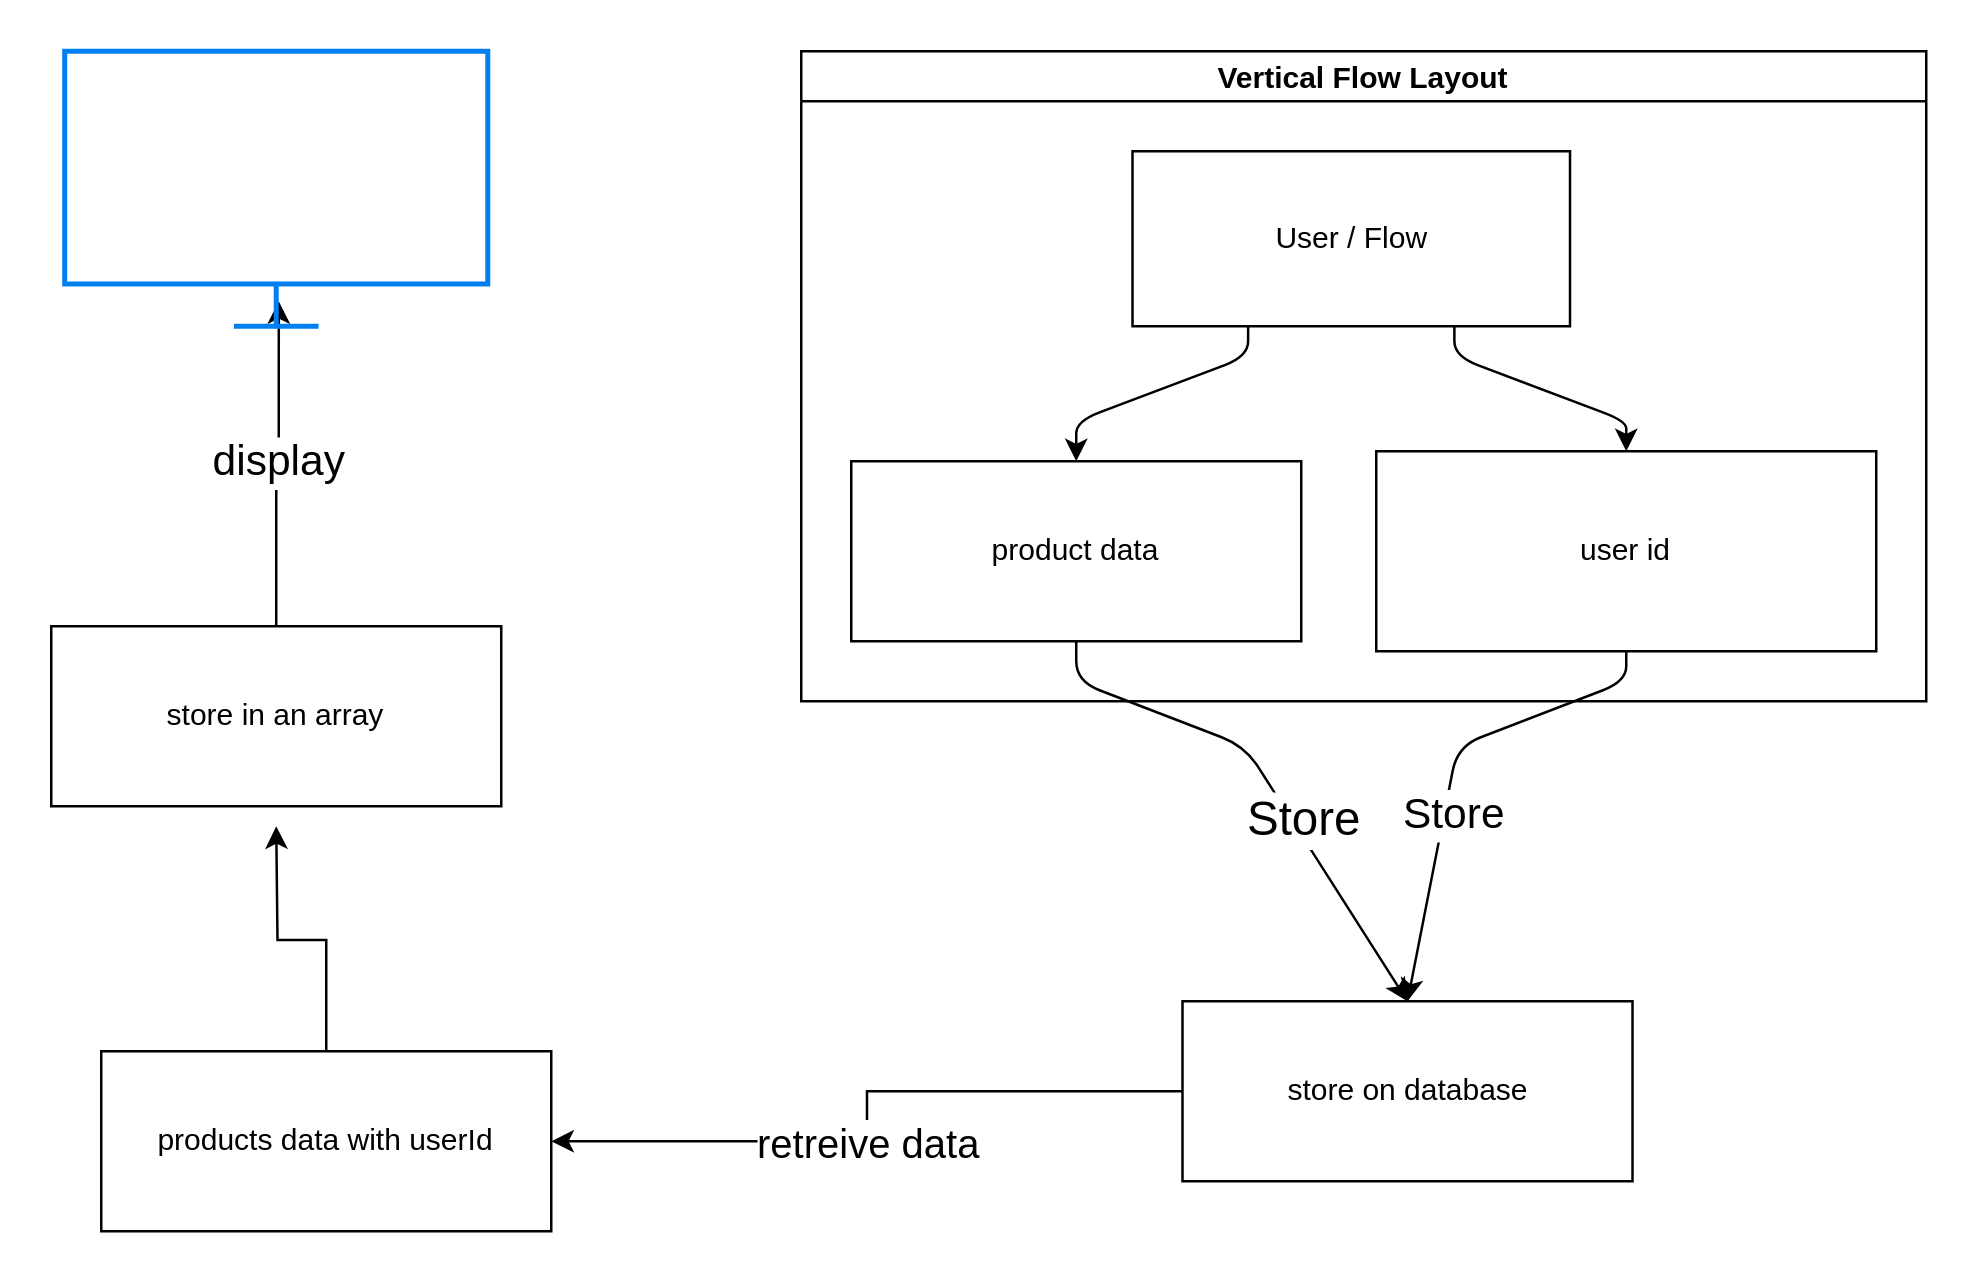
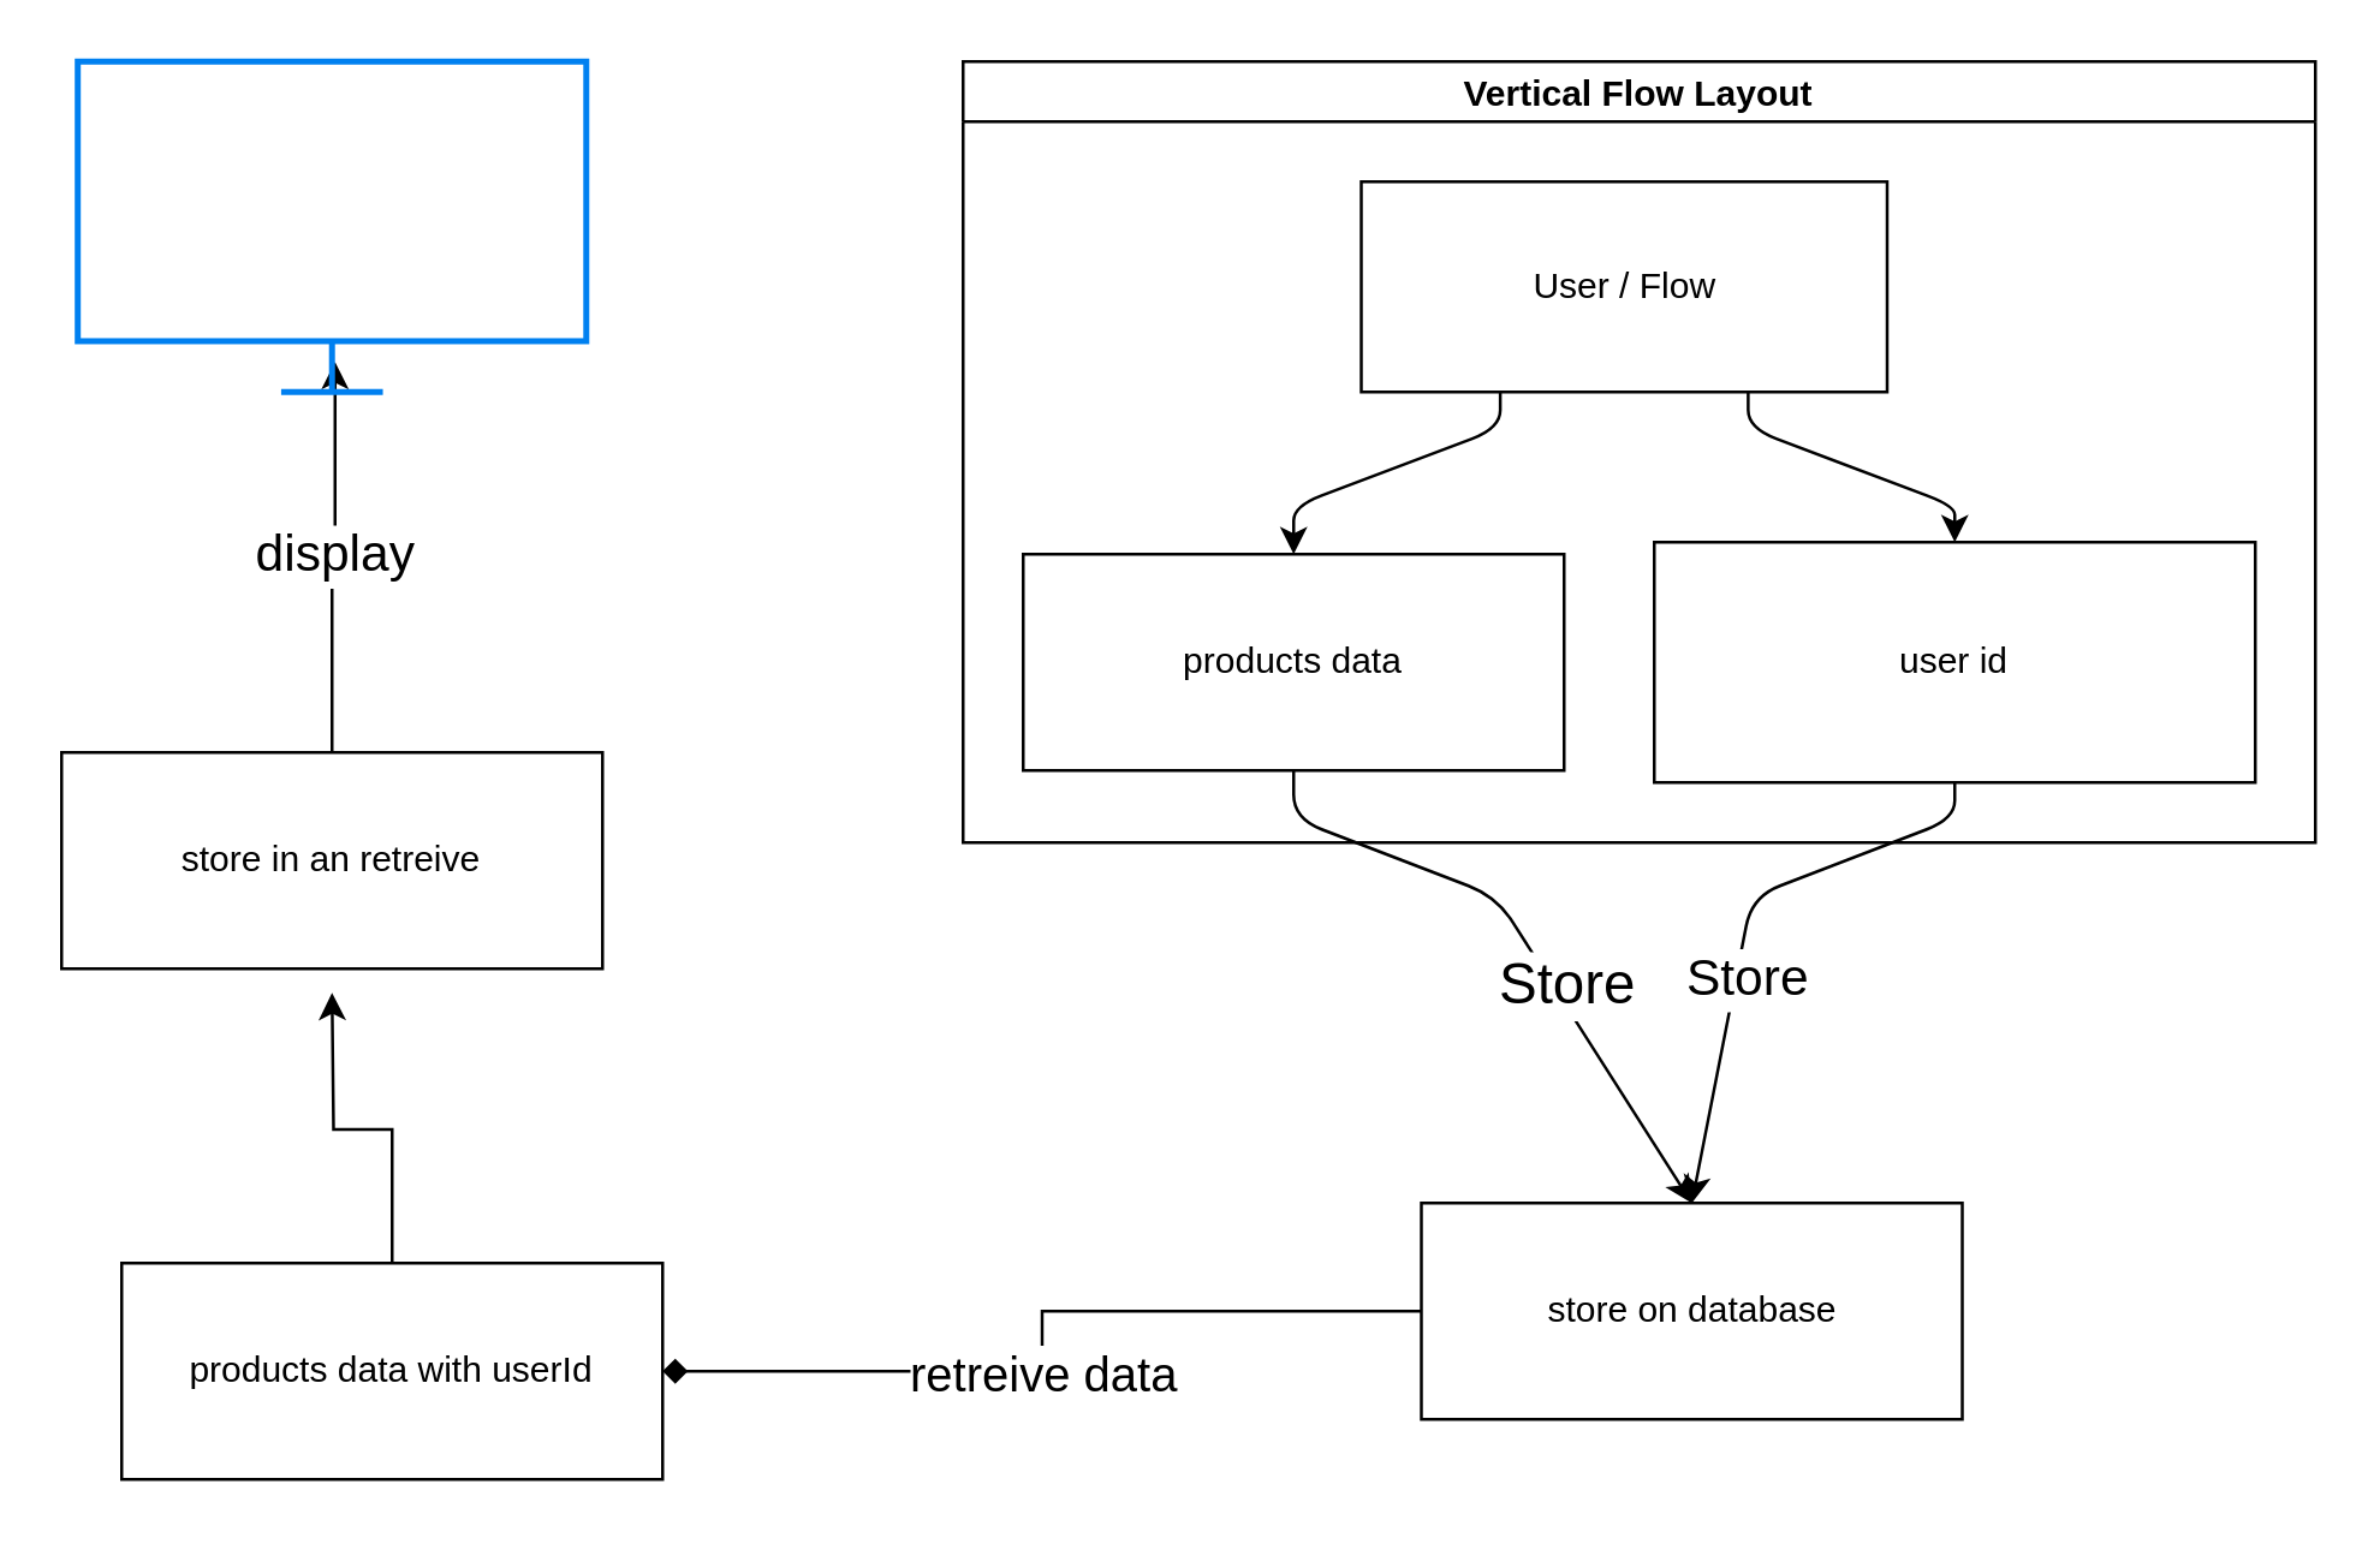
- <mxCell id="4" value="product data" style="whiteSpace=wrap;html=1;" vertex="1" parent="2"><mxGeometry x="20" y="164" width="180" height="72" as="geometry" /></mxCell>
+ <mxCell id="4" value="products data" style="whiteSpace=wrap;html=1;" vertex="1" parent="2"><mxGeometry x="20" y="164" width="180" height="72" as="geometry" /></mxCell>
- <mxCell id="19" value="store in an array" style="whiteSpace=wrap;html=1;" vertex="1" parent="1"><mxGeometry x="20" y="250" width="180" height="72" as="geometry" /></mxCell>
+ <mxCell id="19" value="store in an retreive" style="whiteSpace=wrap;html=1;" vertex="1" parent="1"><mxGeometry x="20" y="250" width="180" height="72" as="geometry" /></mxCell>
- <mxCell id="8" style="edgeStyle=orthogonalEdgeStyle;rounded=0;orthogonalLoop=1;jettySize=auto;html=1;entryX=1;entryY=0.5;entryDx=0;entryDy=0;" edge="1" parent="1" source="10" target="16"><mxGeometry relative="1" as="geometry" /></mxCell>
+ <mxCell id="8" style="edgeStyle=orthogonalEdgeStyle;rounded=0;orthogonalLoop=1;jettySize=auto;html=1;entryX=1;entryY=0.5;entryDx=0;entryDy=0;endArrow=diamond;" edge="1" parent="1" source="10" target="16"><mxGeometry relative="1" as="geometry" /></mxCell>
